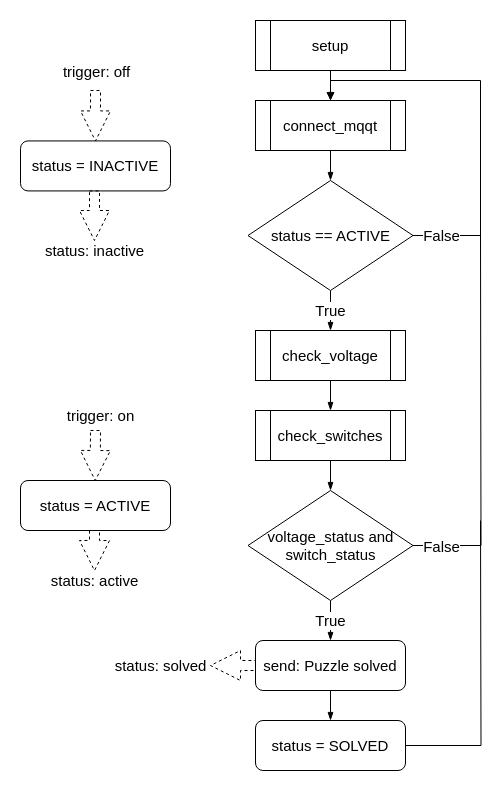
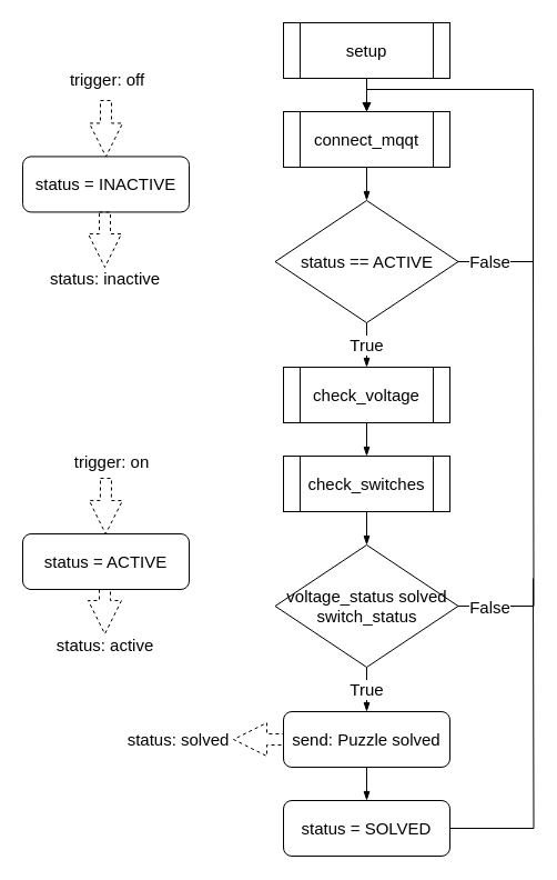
- <mxCell id="17" value="voltage_status and&lt;br style=&quot;font-size: 15px;&quot;&gt;switch_status" style="rhombus;whiteSpace=wrap;html=1;fontSize=15;" vertex="1" parent="1"><mxGeometry x="247.5" y="490" width="165" height="110" as="geometry" /></mxCell>
+ <mxCell id="17" value="voltage_status solved&lt;br style=&quot;font-size: 15px;&quot;&gt;switch_status" style="rhombus;whiteSpace=wrap;html=1;fontSize=15;" vertex="1" parent="1"><mxGeometry x="247.5" y="490" width="165" height="110" as="geometry" /></mxCell>
